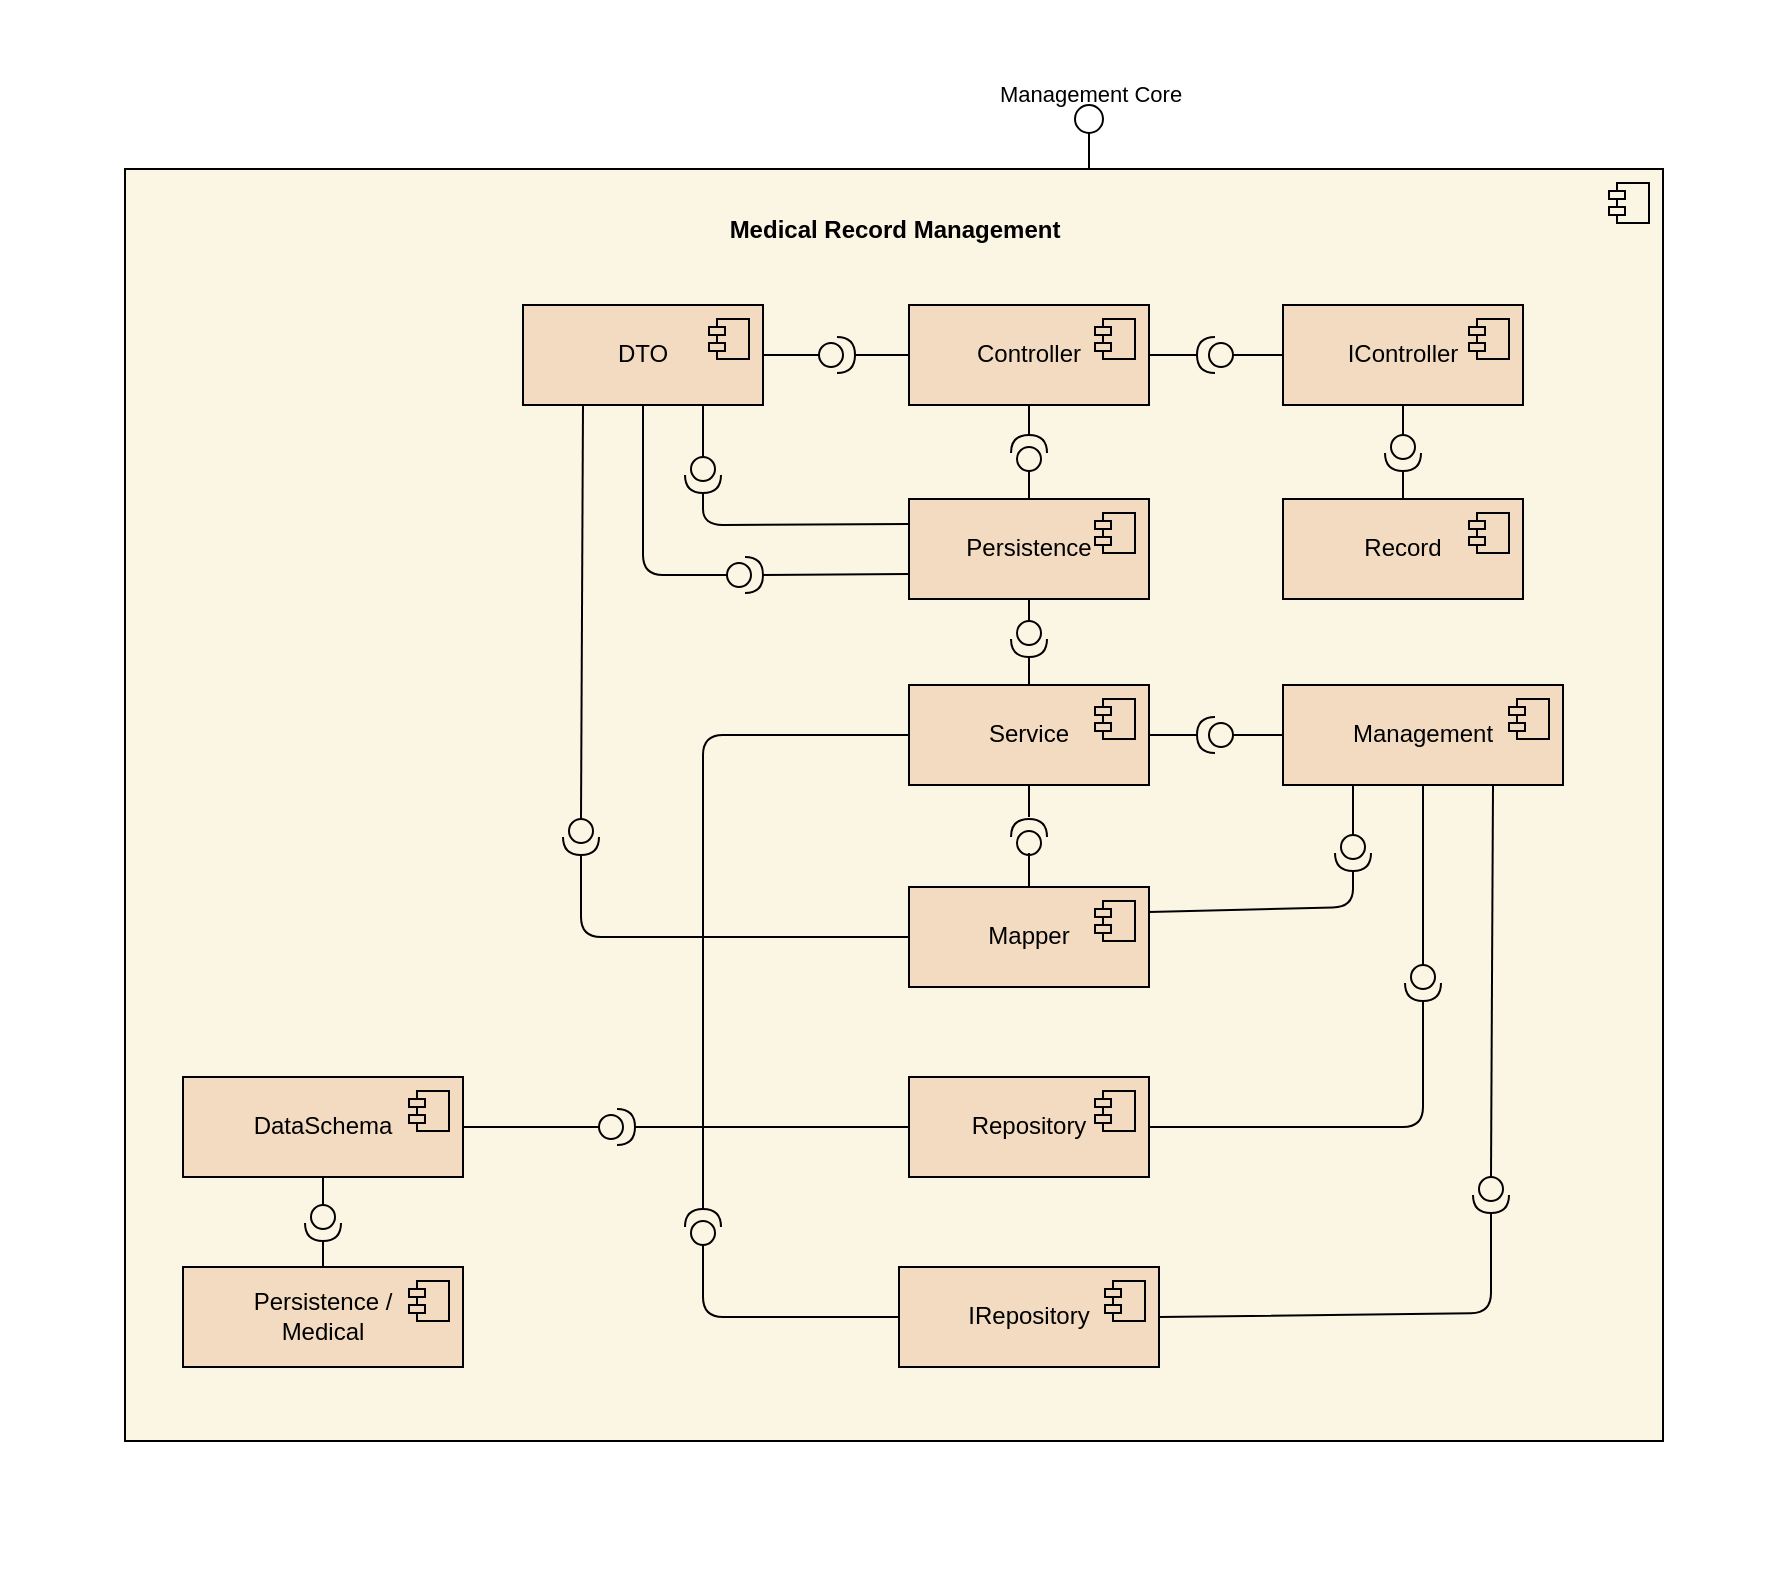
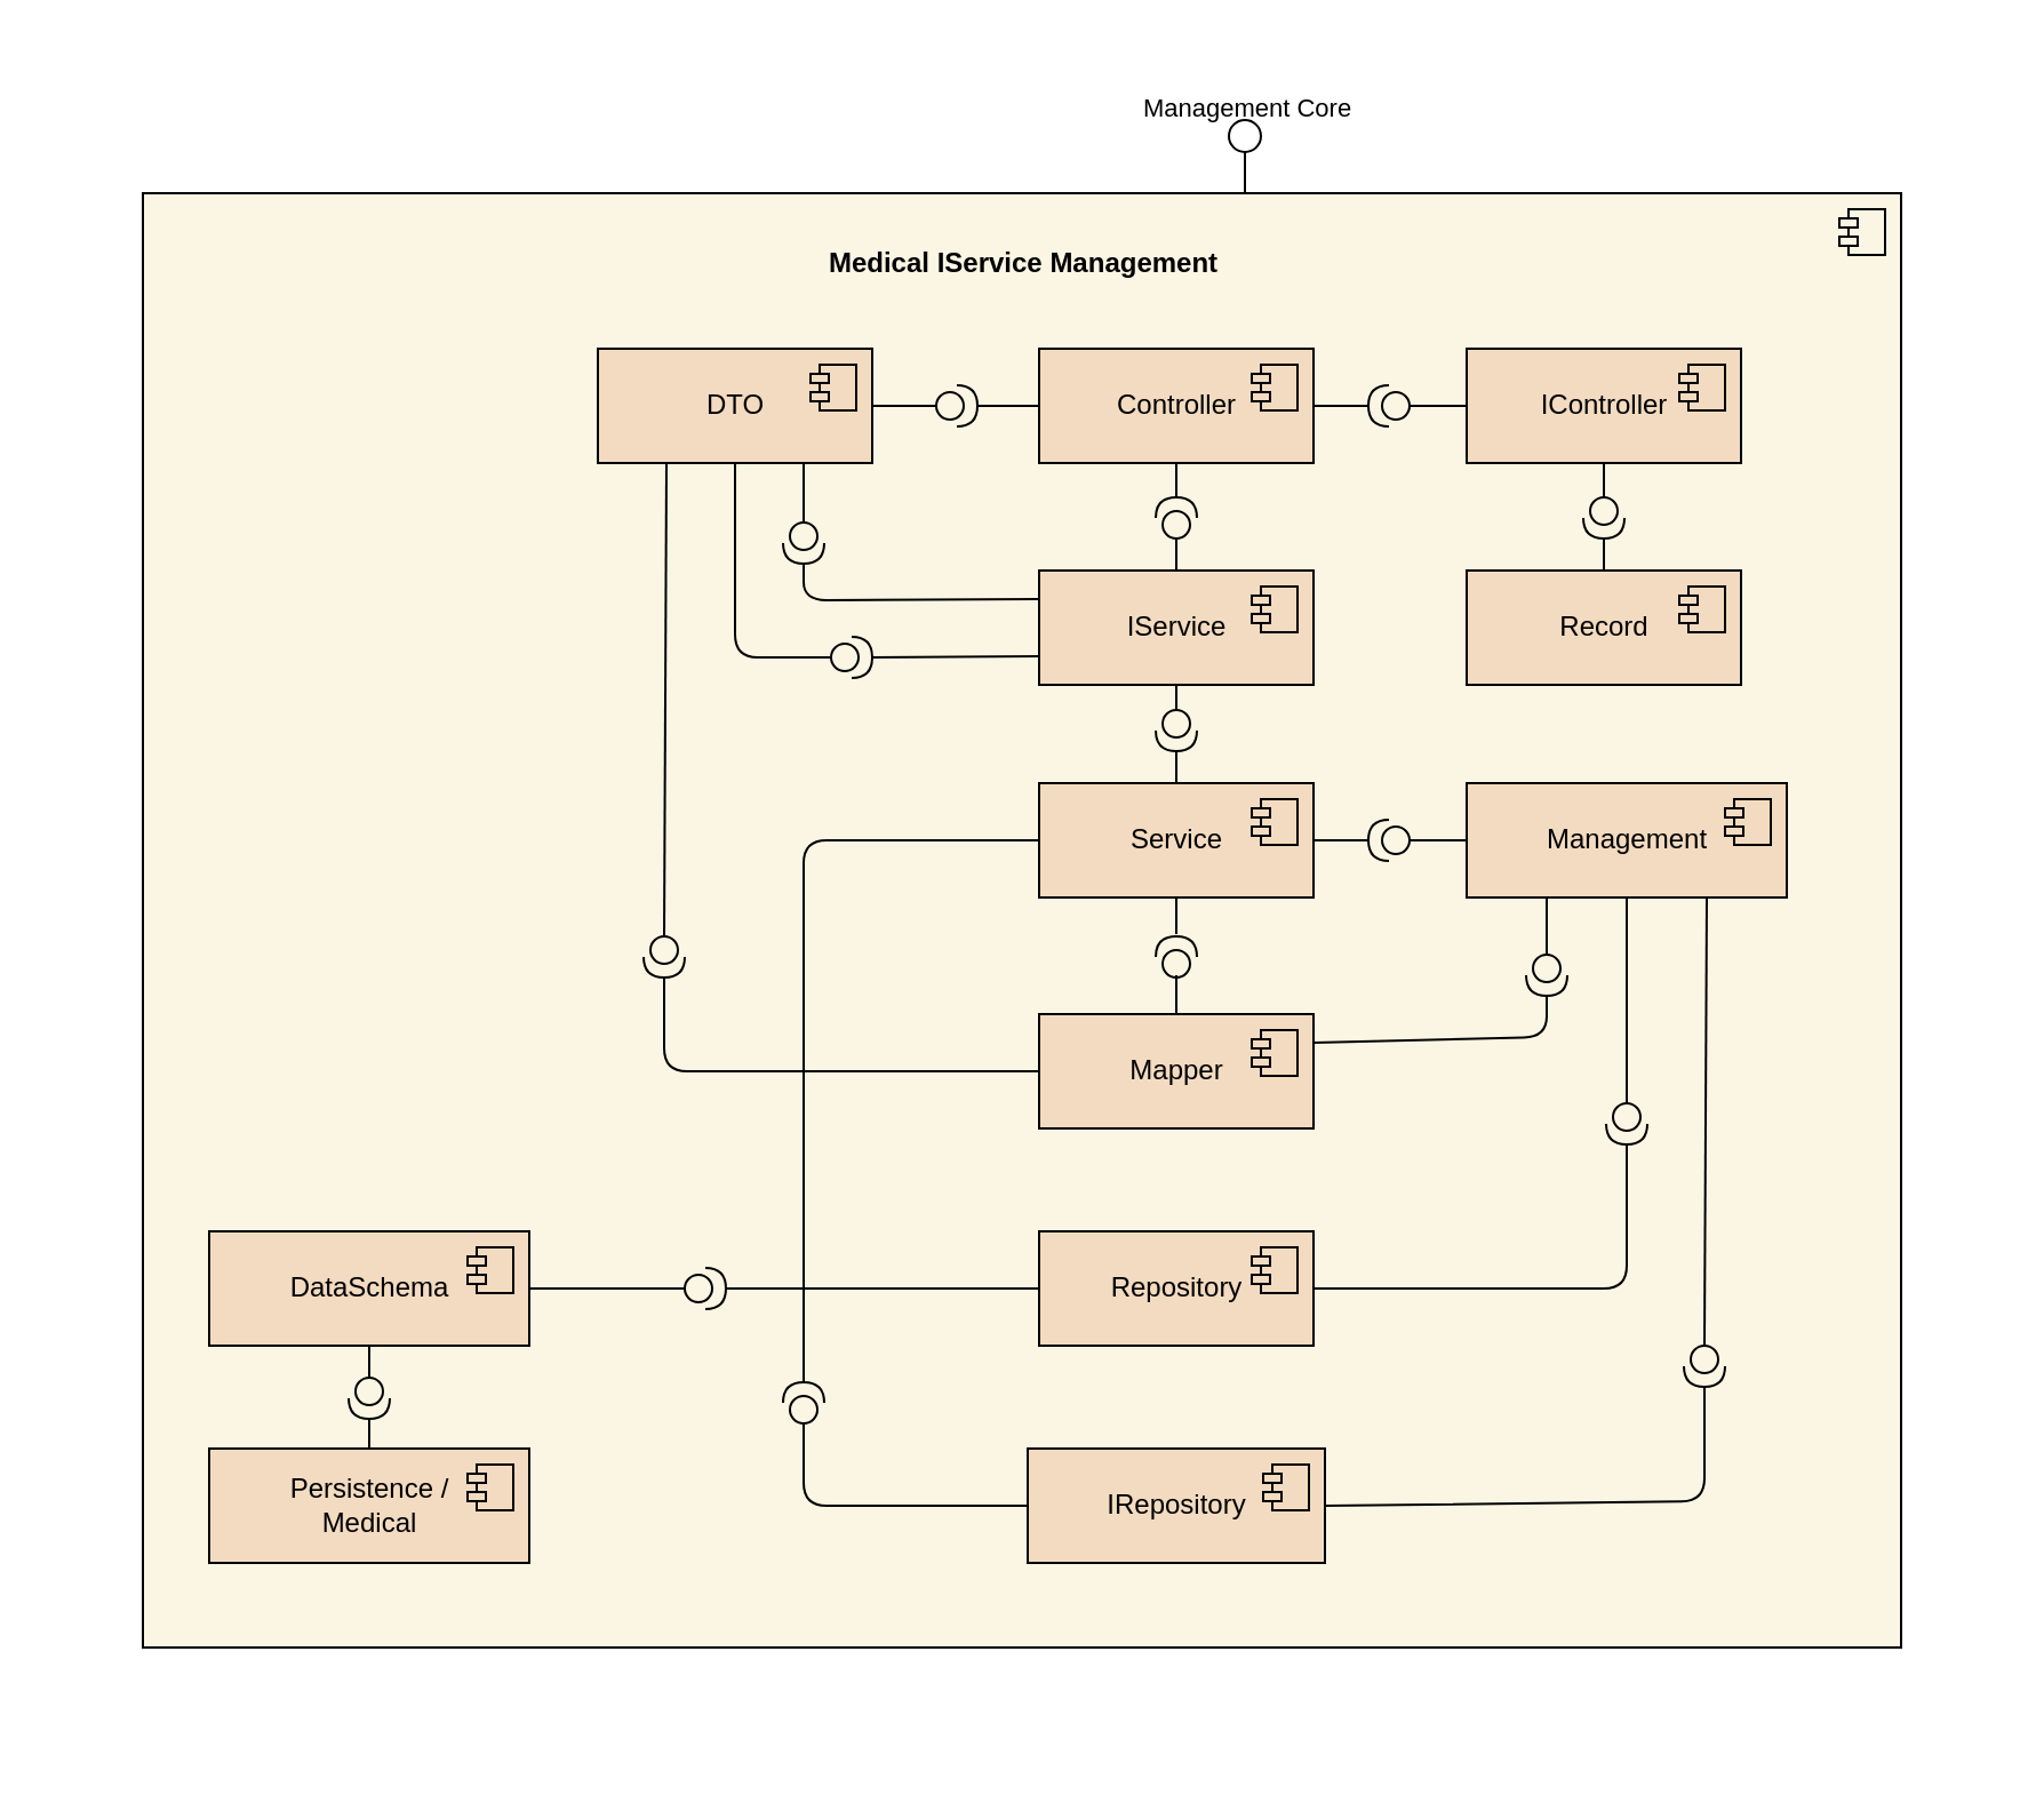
- <mxCell id="53" value="Persistence" style="html=1;dropTarget=0;fillColor=#f2dbc0;strokeColor=#000000;fontColor=#000000;" vertex="1" parent="1"><mxGeometry x="454" y="249" width="120" height="50" as="geometry" /></mxCell>
+ <mxCell id="53" value="IService" style="html=1;dropTarget=0;fillColor=#f2dbc0;strokeColor=#000000;fontColor=#000000;" vertex="1" parent="1"><mxGeometry x="454" y="249" width="120" height="50" as="geometry" /></mxCell>
- <mxCell id="3" value="&lt;b&gt;Medical Record Management&lt;br&gt;&lt;br&gt;&lt;br&gt;&lt;br&gt;&lt;br&gt;&lt;br&gt;&lt;br&gt;&lt;br&gt;&lt;br&gt;&lt;br&gt;&lt;br&gt;&lt;br&gt;&lt;br&gt;&lt;br&gt;&lt;br&gt;&lt;br&gt;&lt;br&gt;&lt;br&gt;&lt;br&gt;&lt;br&gt;&lt;br&gt;&lt;br&gt;&lt;br&gt;&lt;br&gt;&lt;br&gt;&lt;br&gt;&lt;br&gt;&lt;br&gt;&lt;br&gt;&lt;br&gt;&lt;br&gt;&lt;br&gt;&lt;br&gt;&lt;br&gt;&lt;br&gt;&lt;br&gt;&lt;br&gt;&lt;br&gt;&lt;br&gt;&lt;br&gt;&lt;br&gt;&lt;/b&gt;" style="html=1;dropTarget=0;fillColor=#FBF6E4;strokeColor=#000000;fontColor=#000000;" vertex="1" parent="1"><mxGeometry x="62" y="84" width="769" height="636" as="geometry" /></mxCell>
+ <mxCell id="3" value="&lt;b&gt;Medical IService Management&lt;br&gt;&lt;br&gt;&lt;br&gt;&lt;br&gt;&lt;br&gt;&lt;br&gt;&lt;br&gt;&lt;br&gt;&lt;br&gt;&lt;br&gt;&lt;br&gt;&lt;br&gt;&lt;br&gt;&lt;br&gt;&lt;br&gt;&lt;br&gt;&lt;br&gt;&lt;br&gt;&lt;br&gt;&lt;br&gt;&lt;br&gt;&lt;br&gt;&lt;br&gt;&lt;br&gt;&lt;br&gt;&lt;br&gt;&lt;br&gt;&lt;br&gt;&lt;br&gt;&lt;br&gt;&lt;br&gt;&lt;br&gt;&lt;br&gt;&lt;br&gt;&lt;br&gt;&lt;br&gt;&lt;br&gt;&lt;br&gt;&lt;br&gt;&lt;br&gt;&lt;br&gt;&lt;/b&gt;" style="html=1;dropTarget=0;fillColor=#FBF6E4;strokeColor=#000000;fontColor=#000000;" vertex="1" parent="1"><mxGeometry x="62" y="84" width="769" height="636" as="geometry" /></mxCell>
